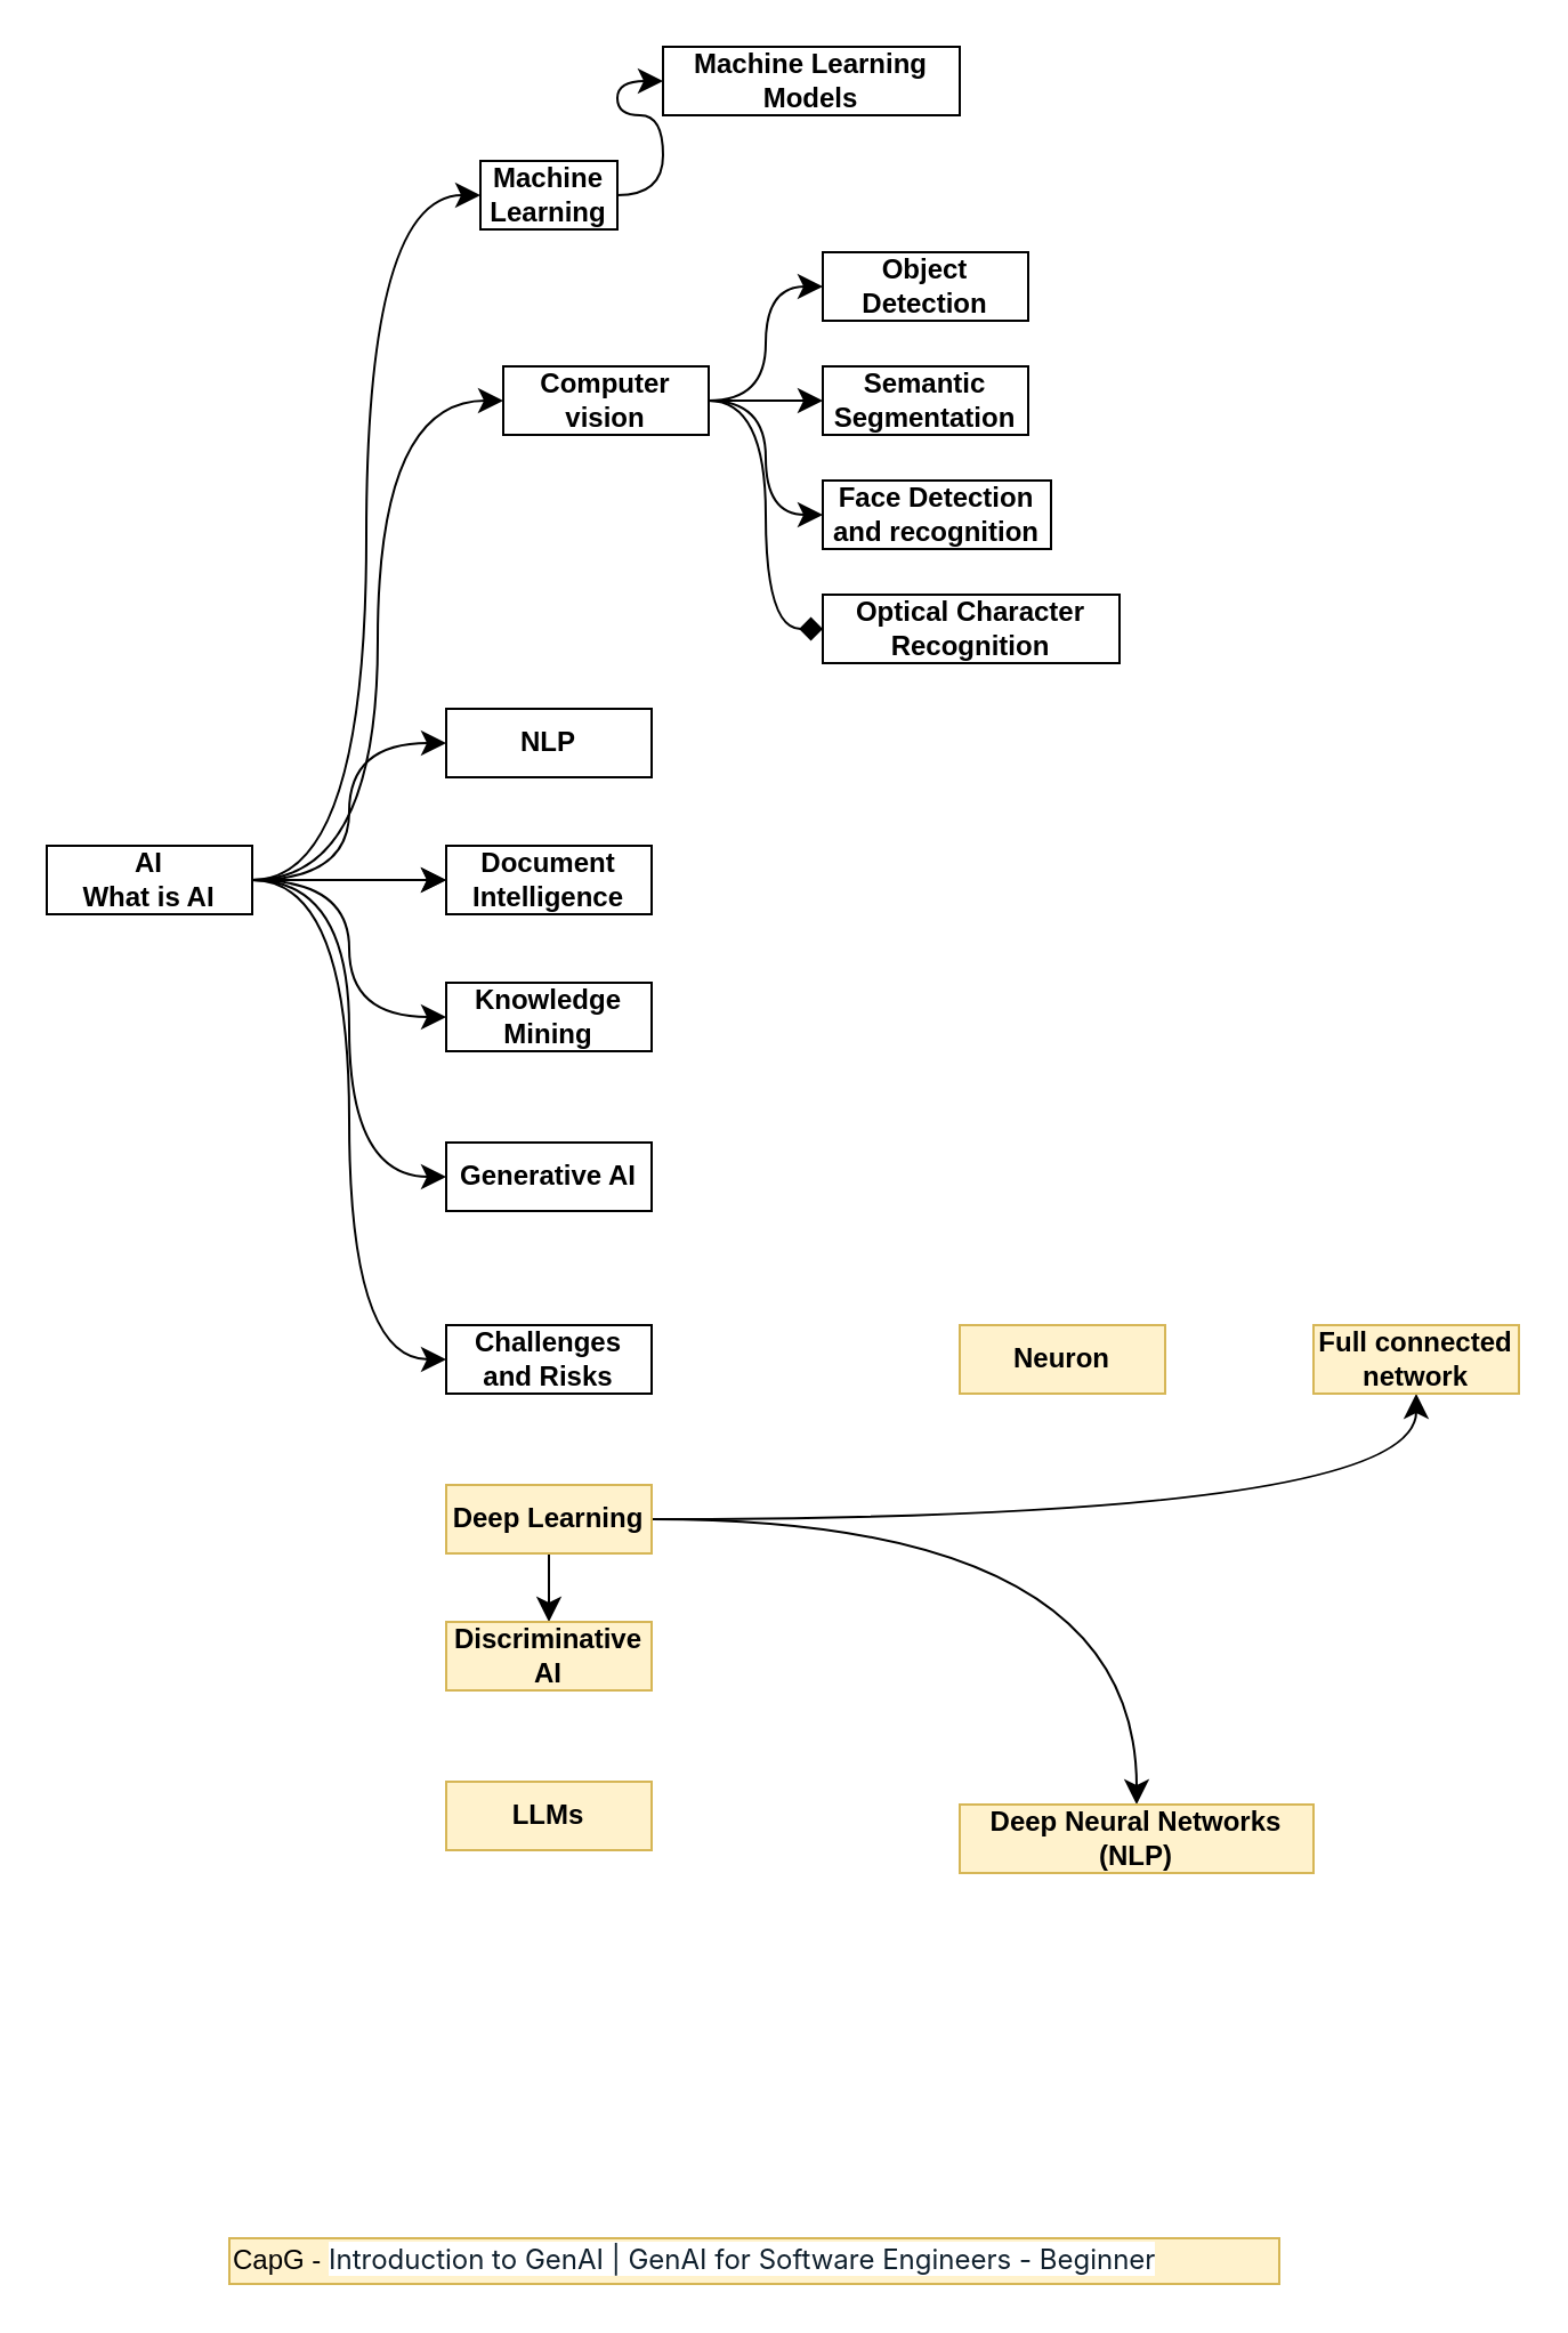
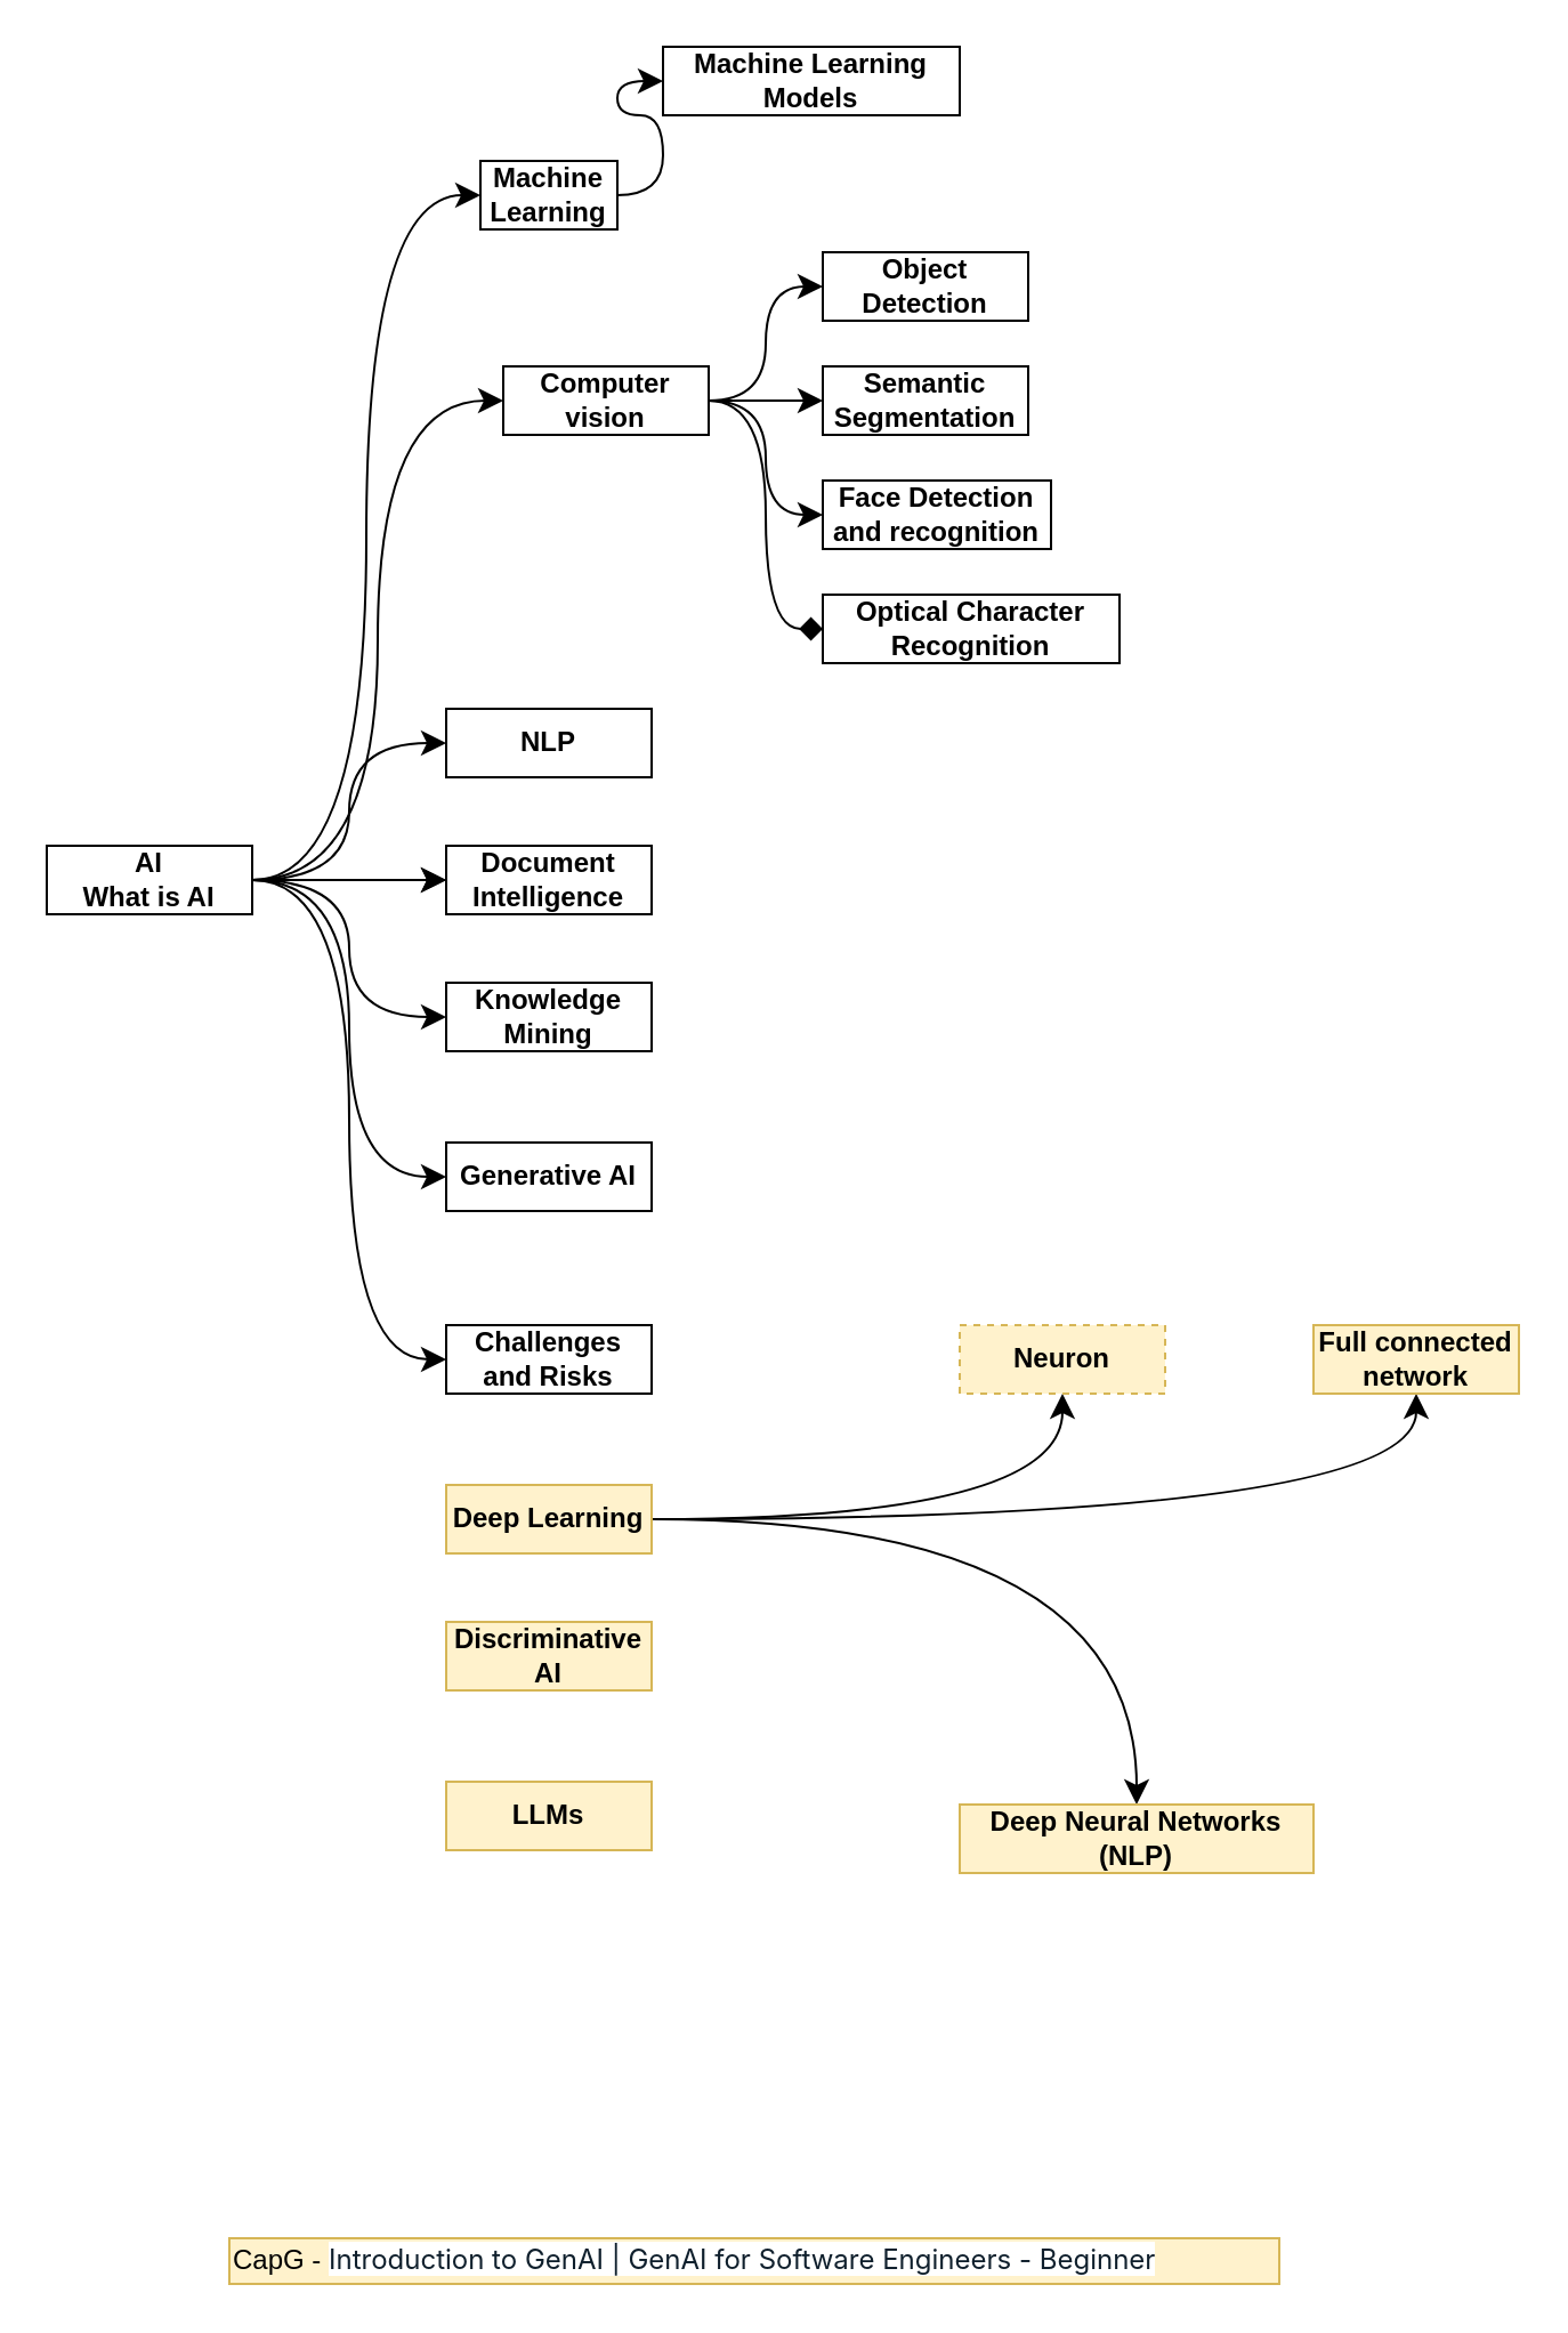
- <mxCell id="35" value="&lt;b&gt;Neuron&lt;/b&gt;" style="rounded=0;whiteSpace=wrap;html=1;fillColor=#fff2cc;strokeColor=#d6b656;" vertex="1" parent="1"><mxGeometry x="420" y="580" width="90" height="30" as="geometry" /></mxCell>
+ <mxCell id="35" value="&lt;b&gt;Neuron&lt;/b&gt;" style="rounded=0;whiteSpace=wrap;html=1;fillColor=#fff2cc;strokeColor=#d6b656;dashed=1;" vertex="1" parent="1"><mxGeometry x="420" y="580" width="90" height="30" as="geometry" /></mxCell>
- <mxCell id="28" value="" style="edgeStyle=orthogonalEdgeStyle;curved=1;rounded=0;orthogonalLoop=1;jettySize=auto;html=1;fontSize=12;startSize=8;endSize=8;" edge="1" parent="1" source="31" target="33"><mxGeometry relative="1" as="geometry" /></mxCell>
+ <mxCell id="28" value="" style="edgeStyle=orthogonalEdgeStyle;curved=1;rounded=0;orthogonalLoop=1;jettySize=auto;html=1;fontSize=12;startSize=8;endSize=8;" edge="1" parent="1" source="31" target="35"><mxGeometry relative="1" as="geometry" /></mxCell>
